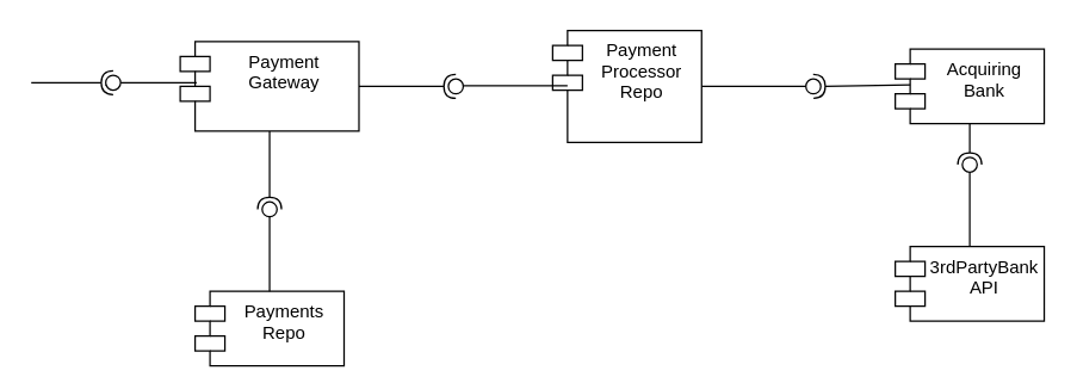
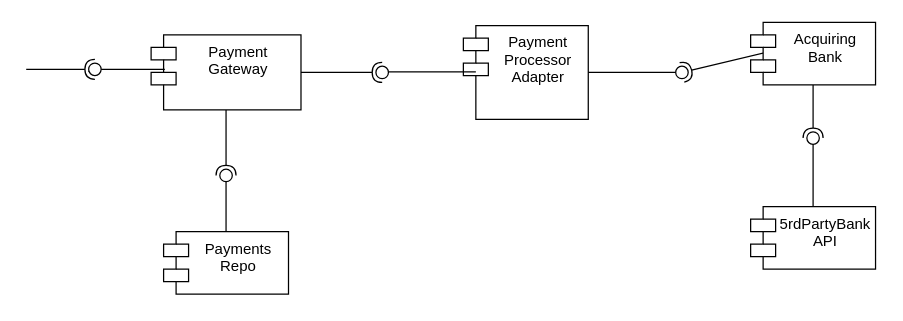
- <mxCell id="11" value="Payment&#10;Processor&#10;Repo&#10;" style="shape=module;align=left;spacingLeft=20;align=center;verticalAlign=top;" vertex="1" parent="1"><mxGeometry x="370" y="20" width="100" height="75" as="geometry" /></mxCell>
+ <mxCell id="11" value="Payment&#10;Processor&#10;Adapter&#10;" style="shape=module;align=left;spacingLeft=20;align=center;verticalAlign=top;" vertex="1" parent="1"><mxGeometry x="370" y="20" width="100" height="75" as="geometry" /></mxCell>
- <mxCell id="18" value="Acquiring&#10;Bank&#10;" style="shape=module;align=left;spacingLeft=20;align=center;verticalAlign=top;" vertex="1" parent="1"><mxGeometry x="600" y="32.5" width="100" height="50" as="geometry" /></mxCell>
+ <mxCell id="18" value="Acquiring&#10;Bank&#10;" style="shape=module;align=left;spacingLeft=20;align=center;verticalAlign=top;" vertex="1" parent="1"><mxGeometry x="600" y="17.5" width="100" height="50" as="geometry" /></mxCell>
- <mxCell id="22" value="3rdPartyBank&#10;API" style="shape=module;align=left;spacingLeft=20;align=center;verticalAlign=top;" vertex="1" parent="1"><mxGeometry x="600" y="165" width="100" height="50" as="geometry" /></mxCell>
+ <mxCell id="22" value="5rdPartyBank&#10;API" style="shape=module;align=left;spacingLeft=20;align=center;verticalAlign=top;" vertex="1" parent="1"><mxGeometry x="600" y="165" width="100" height="50" as="geometry" /></mxCell>
- <mxCell id="7" value="Payments&#10;Repo&#10;" style="shape=module;align=left;spacingLeft=20;align=center;verticalAlign=top;" vertex="1" parent="1"><mxGeometry x="130" y="195" width="100" height="50" as="geometry" /></mxCell>
+ <mxCell id="7" value="Payments&#10;Repo&#10;" style="shape=module;align=left;spacingLeft=20;align=center;verticalAlign=top;" vertex="1" parent="1"><mxGeometry x="130" y="185" width="100" height="50" as="geometry" /></mxCell>
